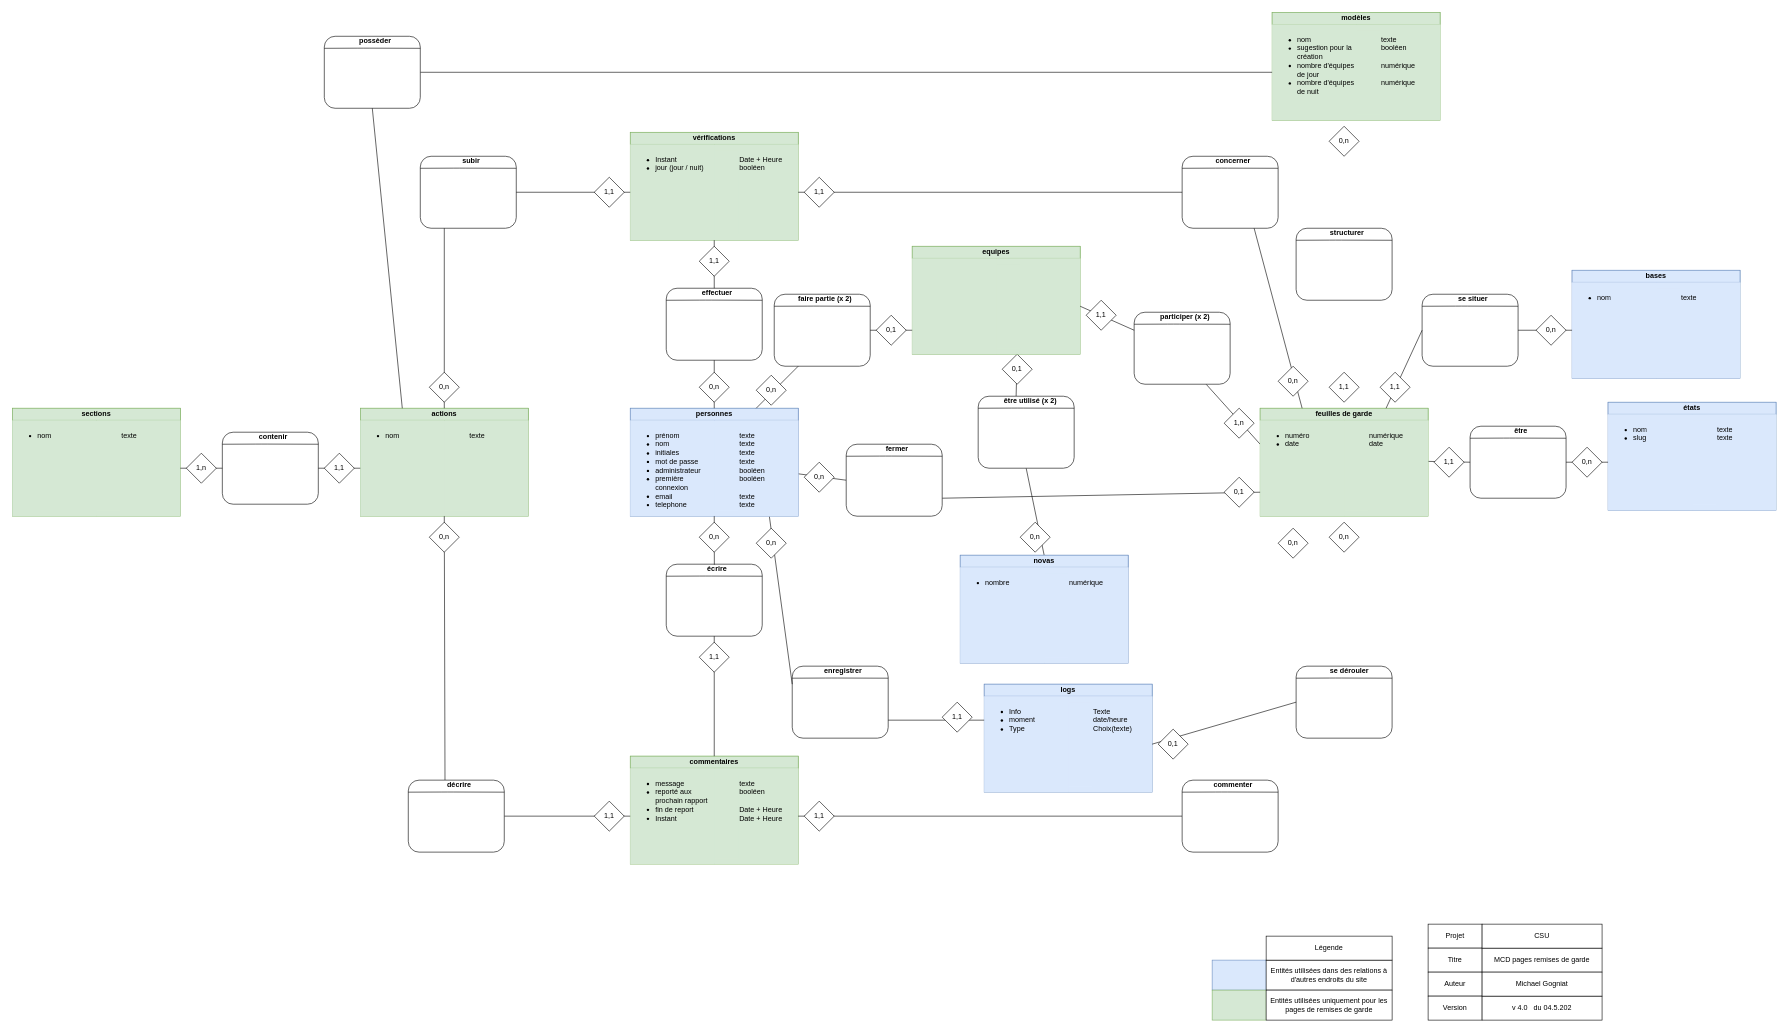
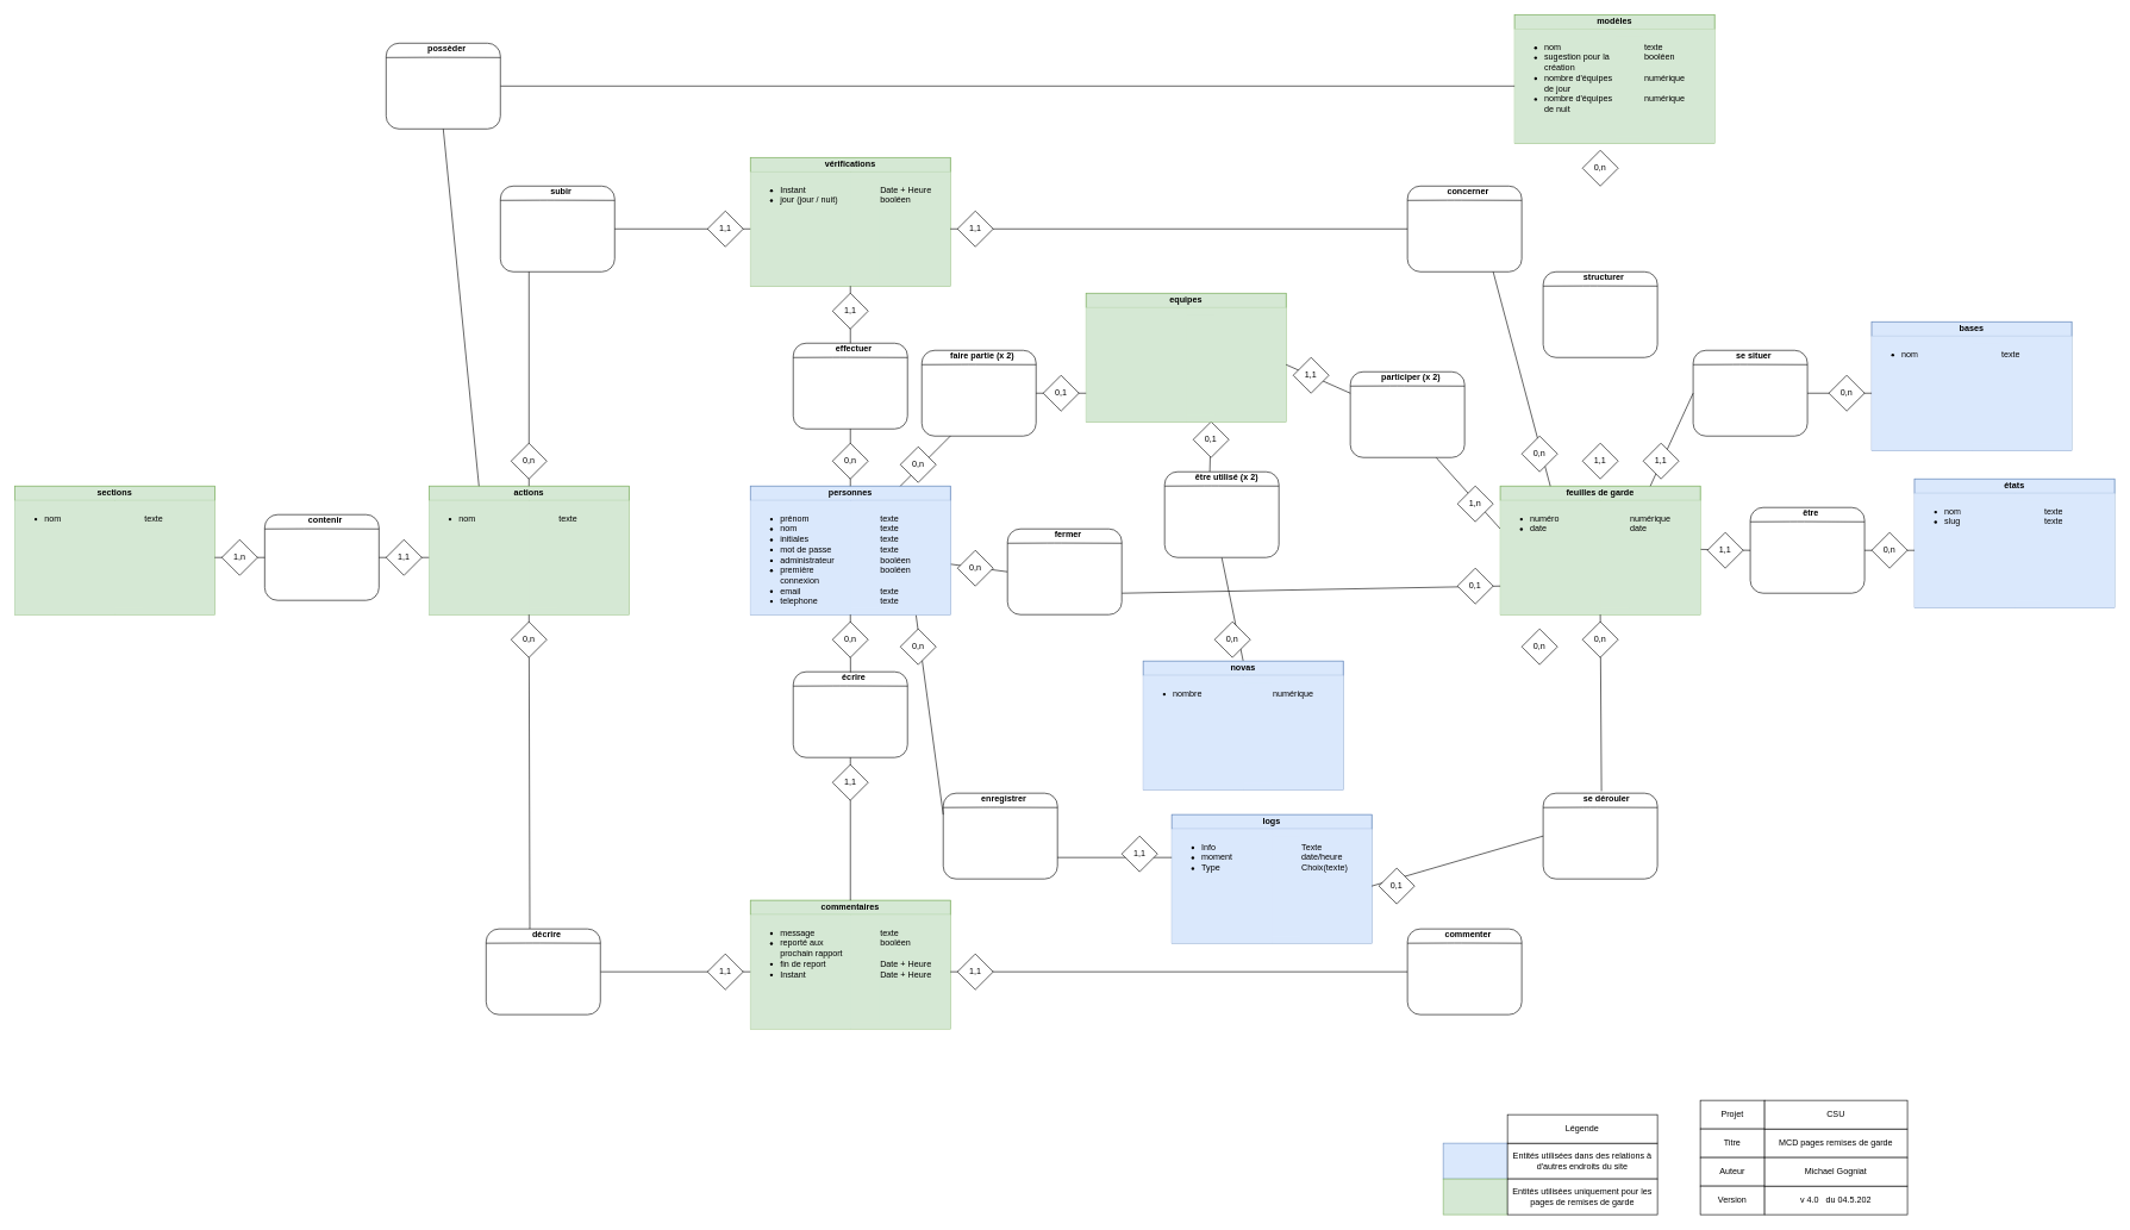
+ <mxCell id="187" value="" style="endArrow=none;html=1;entryX=0;entryY=1;entryDx=0;entryDy=0;exitX=0.43;exitY=-0.18;exitDx=0;exitDy=0;exitPerimeter=0;" parent="1" source="185" target="26" edge="1"><mxGeometry width="50" height="50" relative="1" as="geometry"><mxPoint x="2240" y="1070" as="sourcePoint" /><mxPoint x="2280" y="930" as="targetPoint" /></mxGeometry></mxCell>
